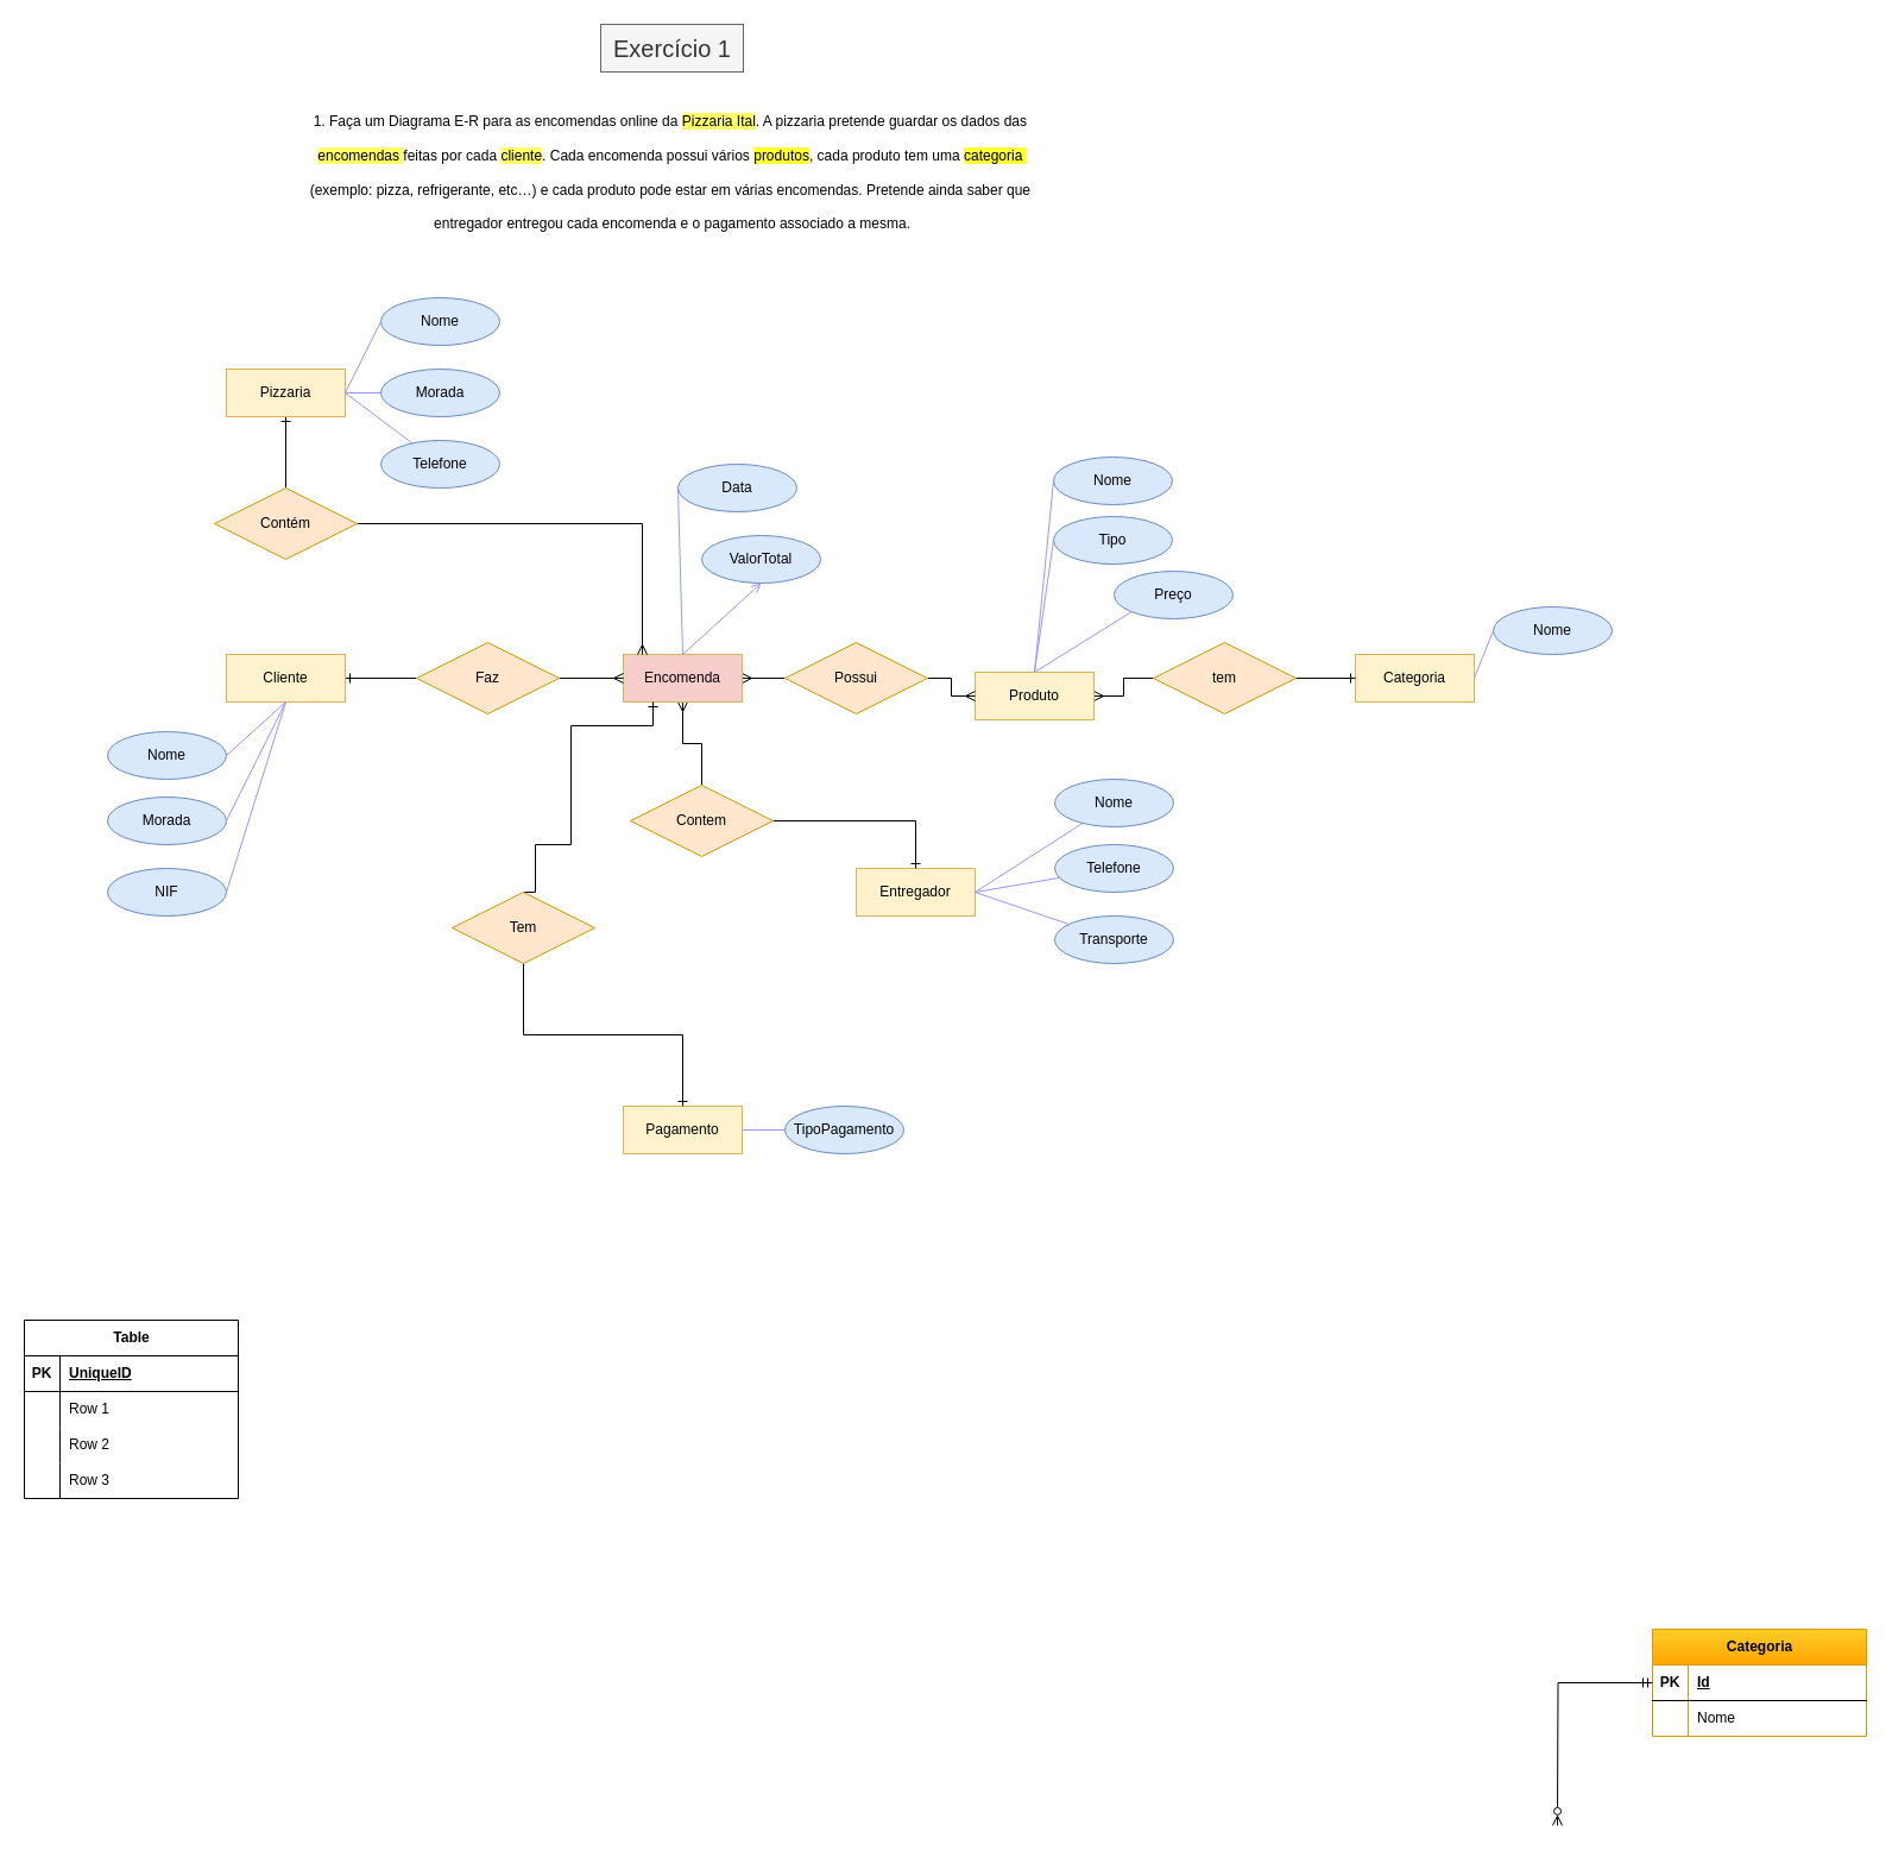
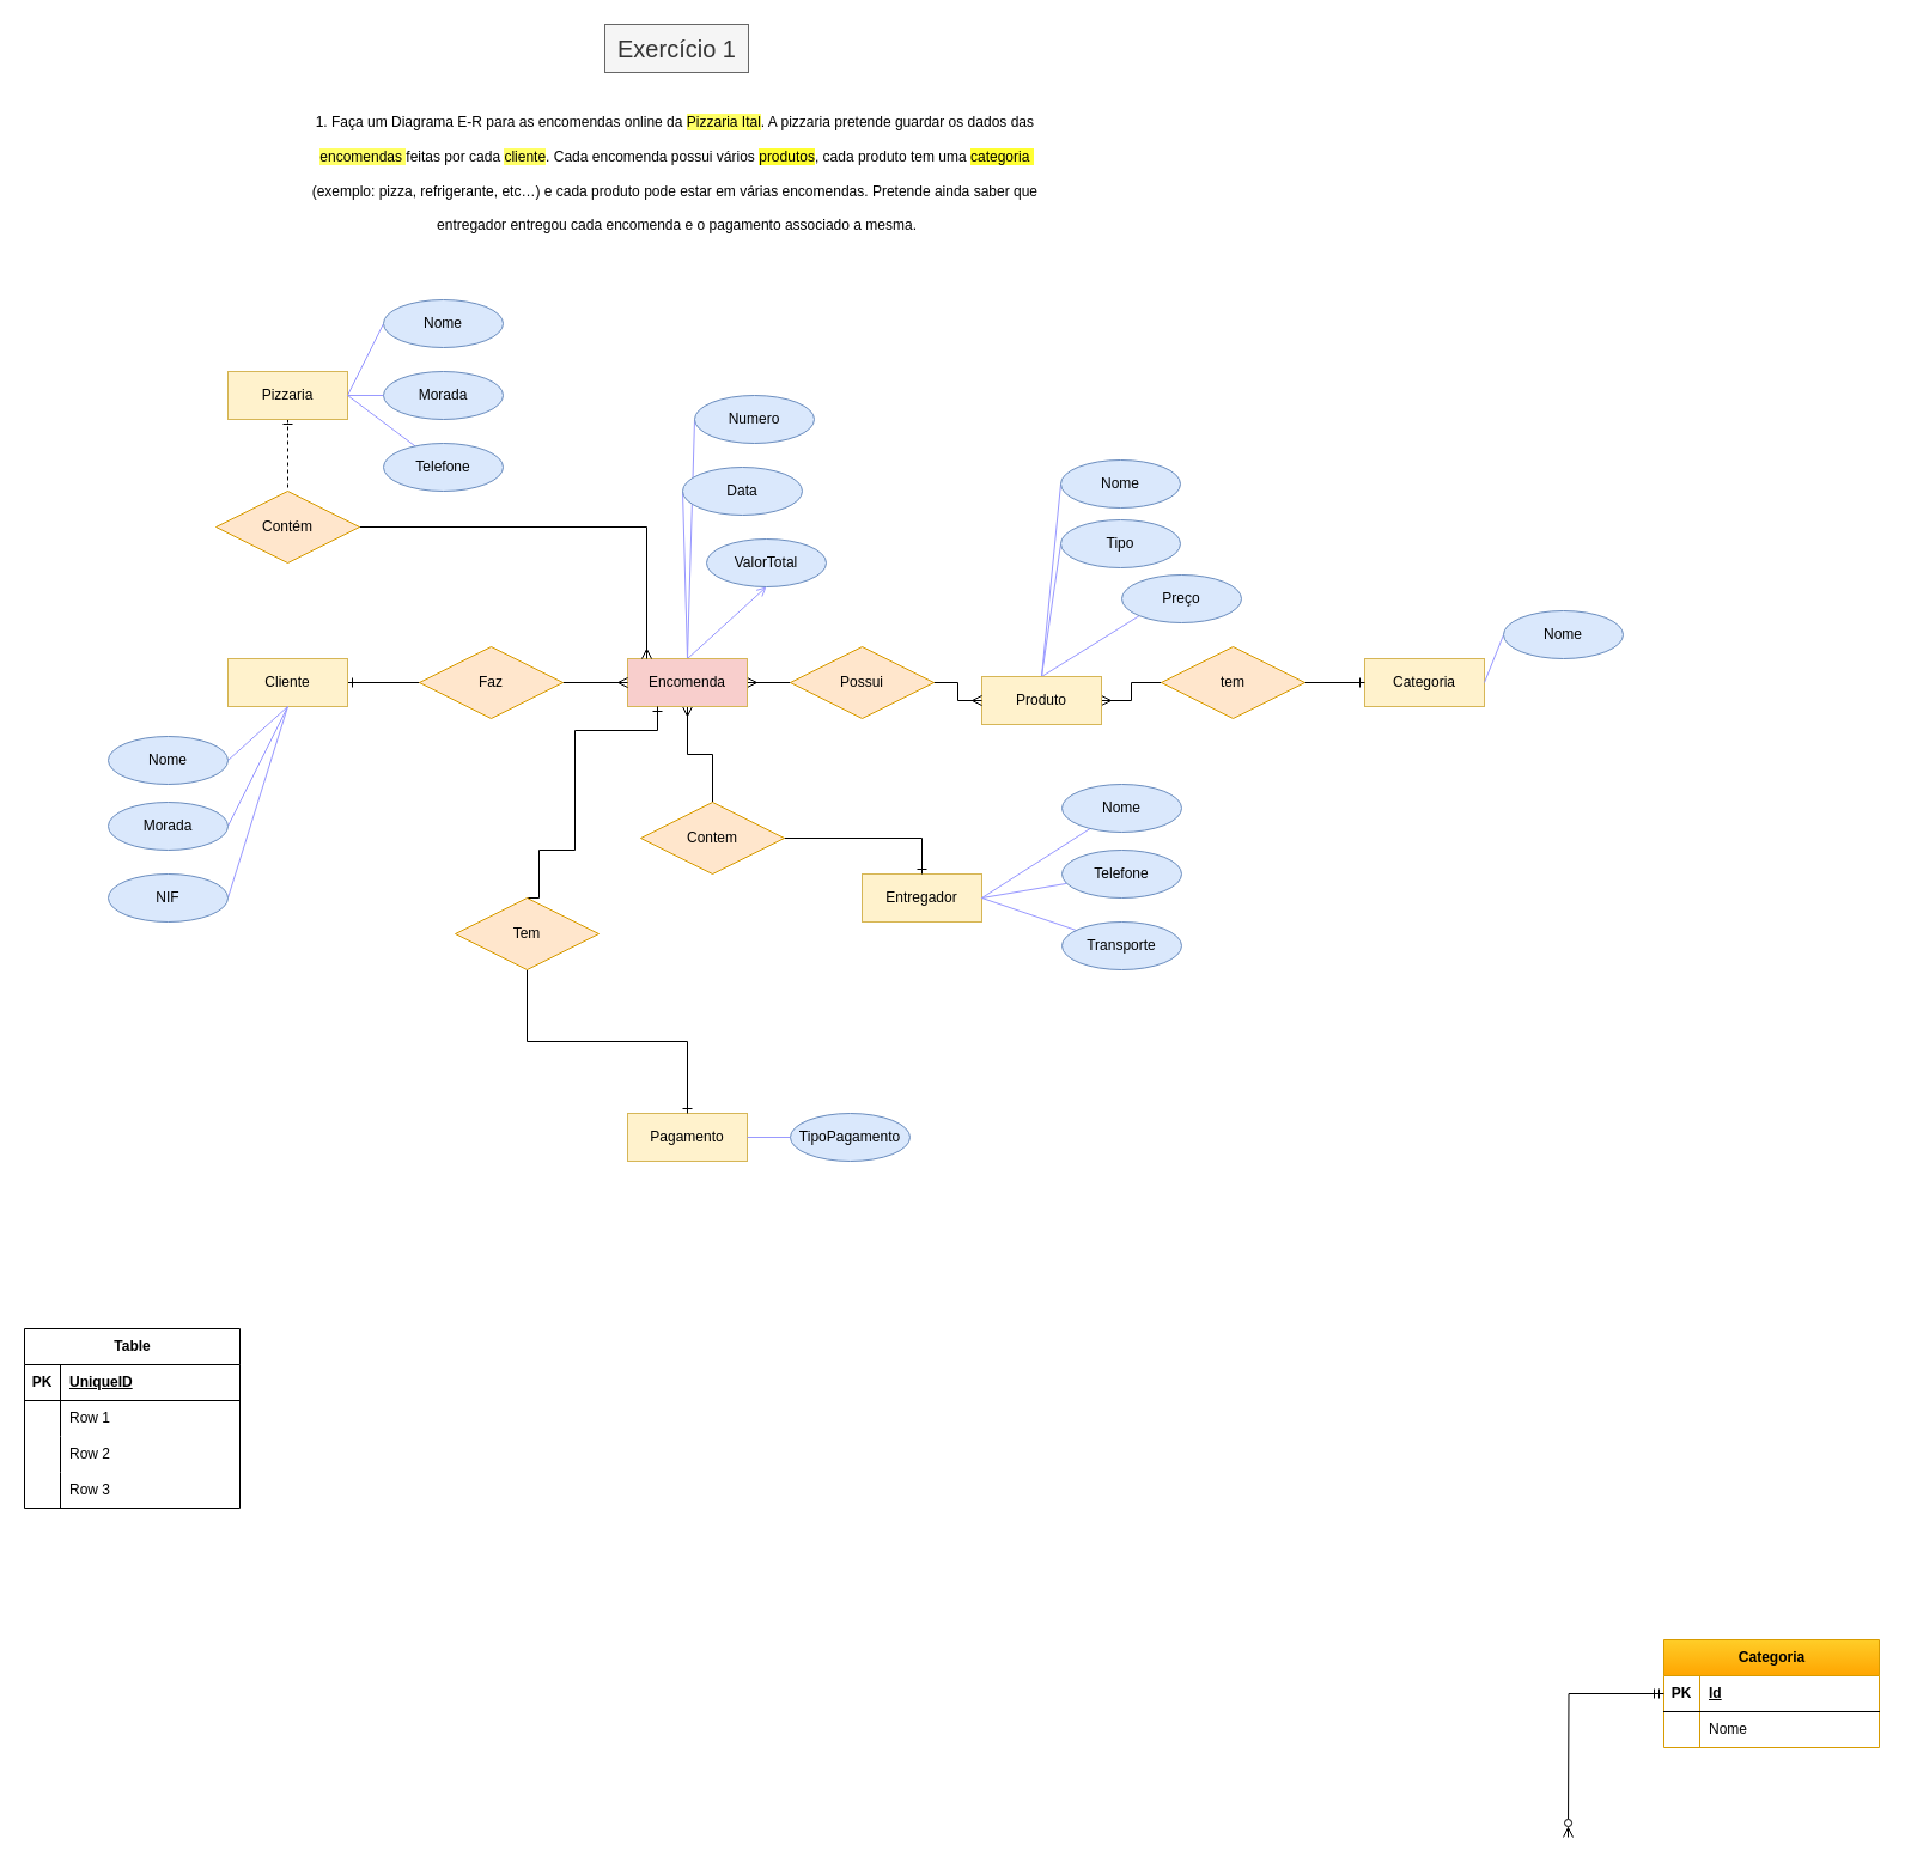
+ <mxCell id="38" value="Numero" style="ellipse;whiteSpace=wrap;html=1;align=center;fillColor=#dae8fc;strokeColor=#6c8ebf;" vertex="1" parent="1"><mxGeometry x="580" y="330" width="100" height="40" as="geometry" /></mxCell>
- <mxCell id="26" style="edgeStyle=orthogonalEdgeStyle;rounded=0;orthogonalLoop=1;jettySize=auto;html=1;entryX=0.5;entryY=0;entryDx=0;entryDy=0;endArrow=none;endFill=0;startArrow=ERone;startFill=0;" edge="1" parent="1" source="27" target="34"><mxGeometry relative="1" as="geometry" /></mxCell>
+ <mxCell id="26" style="edgeStyle=orthogonalEdgeStyle;rounded=0;orthogonalLoop=1;jettySize=auto;html=1;entryX=0.5;entryY=0;entryDx=0;entryDy=0;endArrow=none;endFill=0;startArrow=ERone;startFill=0;dashed=1;" edge="1" parent="1" source="27" target="34"><mxGeometry relative="1" as="geometry" /></mxCell>
+ <mxCell id="9" style="rounded=0;orthogonalLoop=1;jettySize=auto;html=1;exitX=0.5;exitY=0;exitDx=0;exitDy=0;entryX=0;entryY=0.5;entryDx=0;entryDy=0;endArrow=none;endFill=0;strokeColor=#9999FF;" edge="1" parent="1" source="10" target="38"><mxGeometry relative="1" as="geometry" /></mxCell>
- <mxCell id="24" value="Contem" style="shape=rhombus;perimeter=rhombusPerimeter;whiteSpace=wrap;html=1;align=center;fillColor=#ffe6cc;strokeColor=#d79b00;" vertex="1" parent="1"><mxGeometry x="530" y="660" width="120" height="60" as="geometry" /></mxCell>
+ <mxCell id="24" value="Contem" style="shape=rhombus;perimeter=rhombusPerimeter;whiteSpace=wrap;html=1;align=center;fillColor=#ffe6cc;strokeColor=#d79b00;" vertex="1" parent="1"><mxGeometry x="535" y="670" width="120" height="60" as="geometry" /></mxCell>
